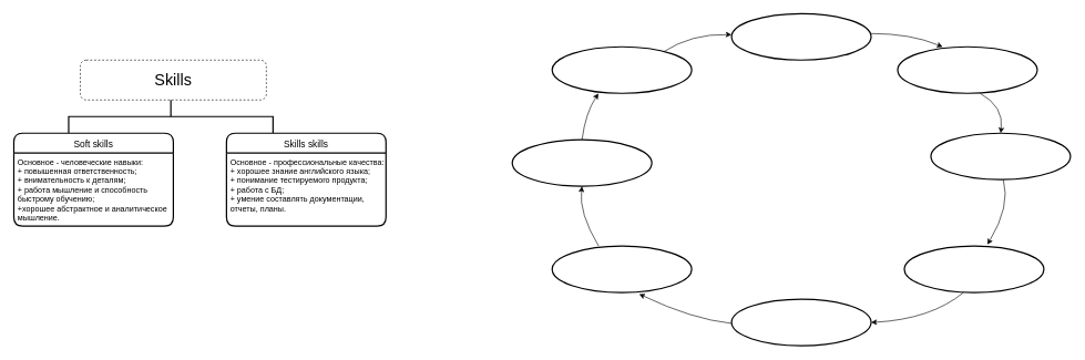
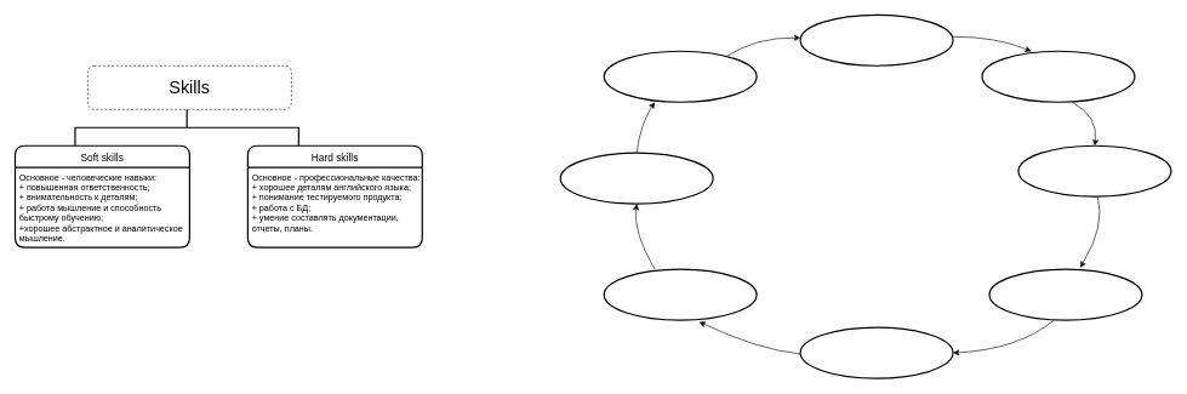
- <mxCell id="6" value="Skills skills" style="swimlane;childLayout=stackLayout;horizontal=1;startSize=30;horizontalStack=0;rounded=1;fontSize=14;fontStyle=0;strokeWidth=2;resizeParent=0;resizeLast=1;shadow=0;dashed=0;align=center;" vertex="1" parent="1"><mxGeometry x="340" y="200" width="240" height="140" as="geometry" /></mxCell>
+ <mxCell id="6" value="Hard skills" style="swimlane;childLayout=stackLayout;horizontal=1;startSize=30;horizontalStack=0;rounded=1;fontSize=14;fontStyle=0;strokeWidth=2;resizeParent=0;resizeLast=1;shadow=0;dashed=0;align=center;" vertex="1" parent="1"><mxGeometry x="340" y="200" width="240" height="140" as="geometry" /></mxCell>
- <mxCell id="7" value="Основное - профессиональные качества:&#10;+ хорошее знание английского языка;&#10;+ понимание тестируемого продукта;&#10;+ работа с БД;&#10;+ умение составлять документации, &#10;отчеты, планы.&#10;" style="align=left;strokeColor=none;fillColor=none;spacingLeft=4;fontSize=12;verticalAlign=top;resizable=0;rotatable=0;part=1;" vertex="1" parent="6"><mxGeometry y="30" width="240" height="110" as="geometry" /></mxCell>
+ <mxCell id="7" value="Основное - профессиональные качества:&#10;+ хорошее деталям английского языка;&#10;+ понимание тестируемого продукта;&#10;+ работа с БД;&#10;+ умение составлять документации, &#10;отчеты, планы.&#10;" style="align=left;strokeColor=none;fillColor=none;spacingLeft=4;fontSize=12;verticalAlign=top;resizable=0;rotatable=0;part=1;" vertex="1" parent="6"><mxGeometry y="30" width="240" height="110" as="geometry" /></mxCell>
